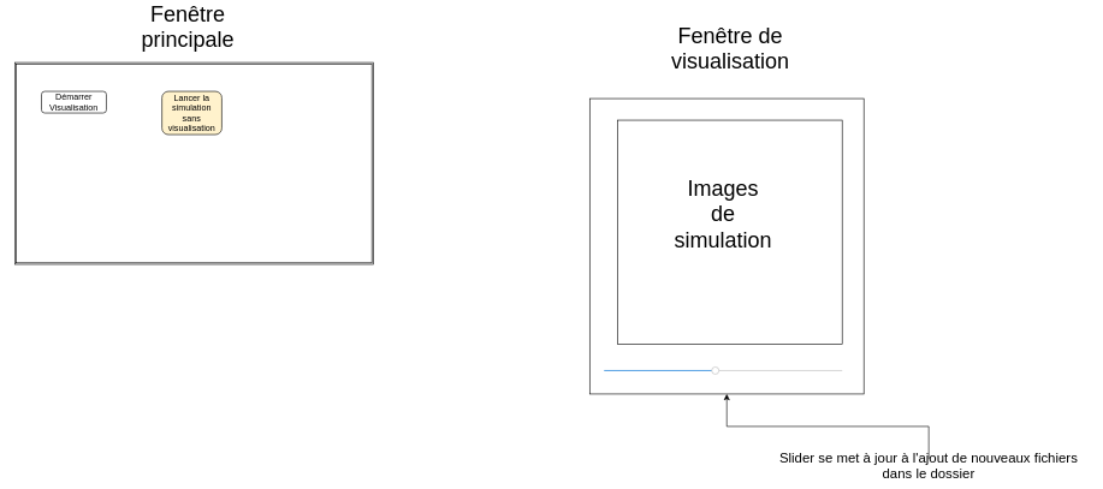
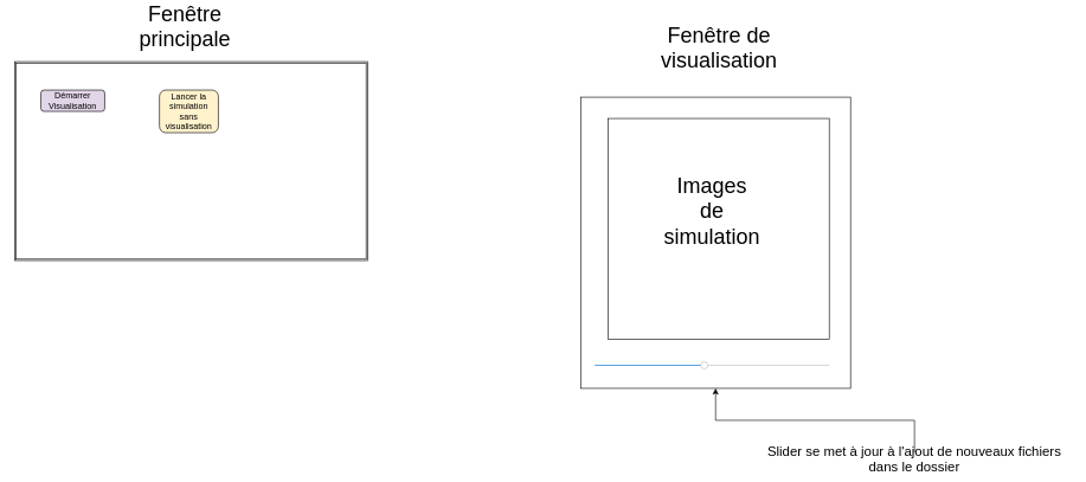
- <mxCell id="3" value="&lt;div&gt;Démarrer Visualisation&lt;/div&gt;" style="rounded=1;whiteSpace=wrap;html=1;" parent="1" vertex="1"><mxGeometry x="57" y="120" width="90" height="30" as="geometry" /></mxCell>
+ <mxCell id="3" value="&lt;div&gt;Démarrer Visualisation&lt;/div&gt;" style="rounded=1;whiteSpace=wrap;html=1;fillColor=#e1d5e7;" parent="1" vertex="1"><mxGeometry x="57" y="120" width="90" height="30" as="geometry" /></mxCell>
